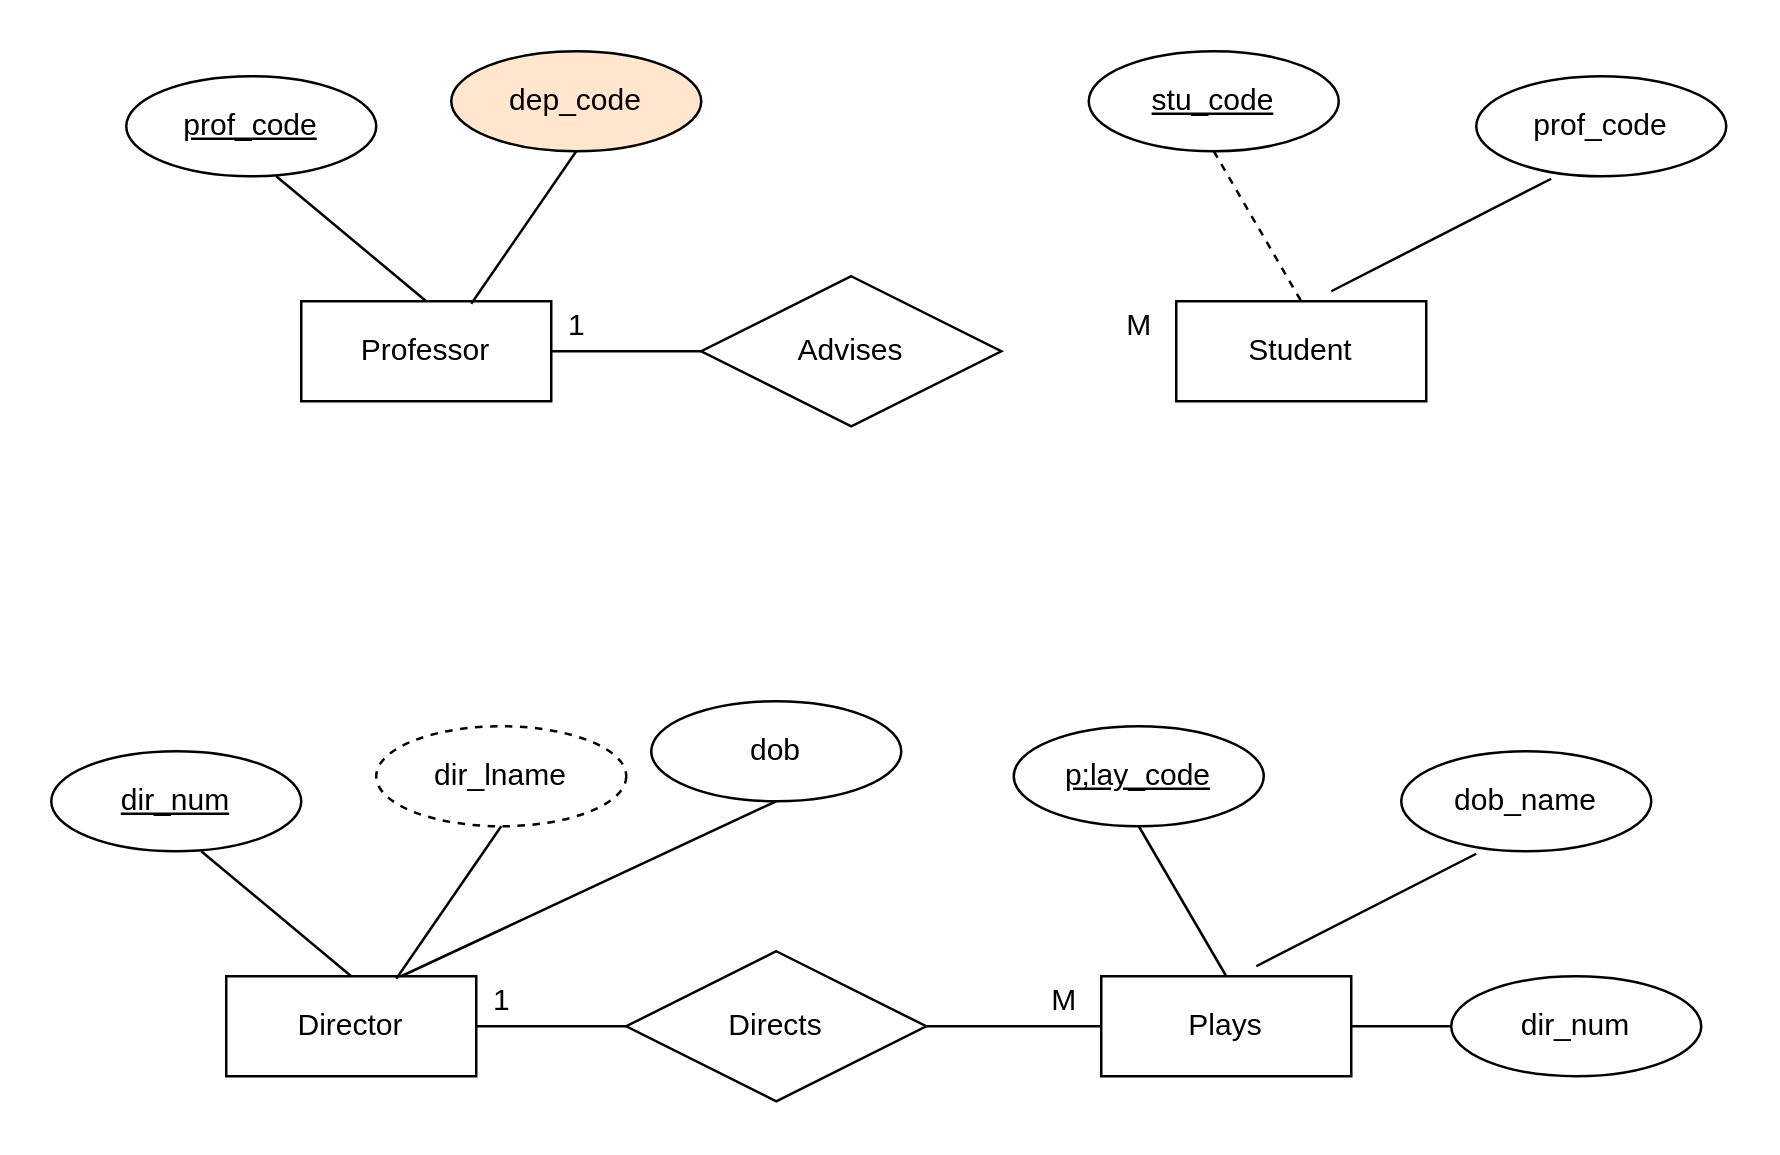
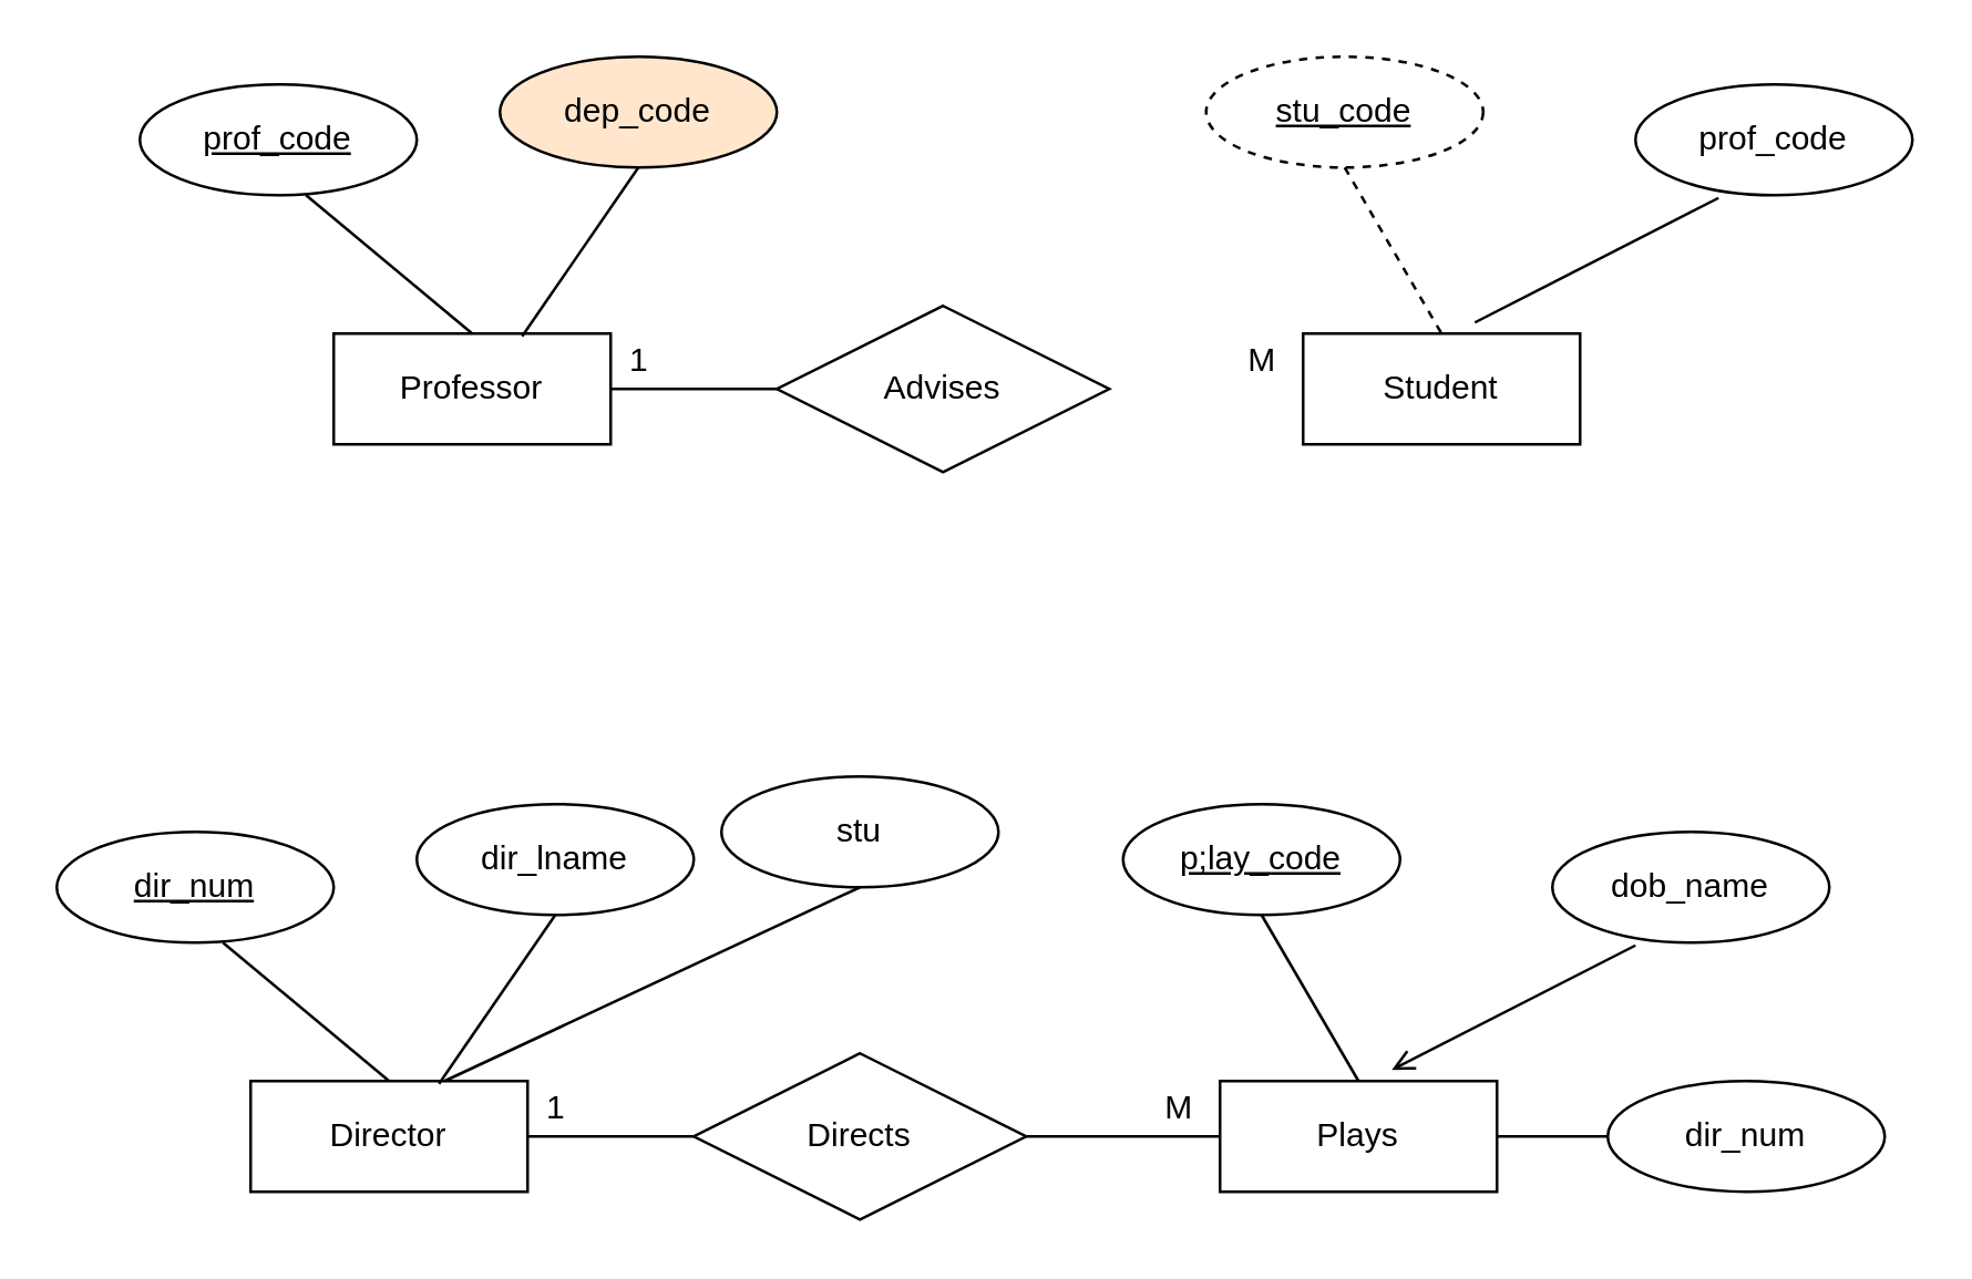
- <mxCell id="10" value="&lt;u&gt;stu_code&lt;/u&gt;" style="ellipse;whiteSpace=wrap;html=1;align=center;" vertex="1" parent="1"><mxGeometry x="435" y="20" width="100" height="40" as="geometry" /></mxCell>
+ <mxCell id="10" value="&lt;u&gt;stu_code&lt;/u&gt;" style="ellipse;whiteSpace=wrap;html=1;align=center;dashed=1;" vertex="1" parent="1"><mxGeometry x="435" y="20" width="100" height="40" as="geometry" /></mxCell>
- <mxCell id="33" value="dob" style="ellipse;whiteSpace=wrap;html=1;align=center;" vertex="1" parent="1"><mxGeometry x="260" y="280" width="100" height="40" as="geometry" /></mxCell>
+ <mxCell id="33" value="stu" style="ellipse;whiteSpace=wrap;html=1;align=center;" vertex="1" parent="1"><mxGeometry x="260" y="280" width="100" height="40" as="geometry" /></mxCell>
- <mxCell id="28" value="dir_lname" style="ellipse;whiteSpace=wrap;html=1;align=center;dashed=1;" vertex="1" parent="1"><mxGeometry x="150" y="290" width="100" height="40" as="geometry" /></mxCell>
+ <mxCell id="28" value="dir_lname" style="ellipse;whiteSpace=wrap;html=1;align=center;" vertex="1" parent="1"><mxGeometry x="150" y="290" width="100" height="40" as="geometry" /></mxCell>
- <mxCell id="32" value="" style="endArrow=none;html=1;rounded=0;exitX=0.3;exitY=1.025;exitDx=0;exitDy=0;exitPerimeter=0;entryX=0.62;entryY=-0.1;entryDx=0;entryDy=0;entryPerimeter=0;" edge="1" parent="1" source="27" target="19"><mxGeometry relative="1" as="geometry"><mxPoint x="320" y="550" as="sourcePoint" /><mxPoint x="480" y="550" as="targetPoint" /></mxGeometry></mxCell>
+ <mxCell id="32" value="" style="endArrow=open;html=1;rounded=0;exitX=0.3;exitY=1.025;exitDx=0;exitDy=0;exitPerimeter=0;entryX=0.62;entryY=-0.1;entryDx=0;entryDy=0;entryPerimeter=0;" edge="1" parent="1" source="27" target="19"><mxGeometry relative="1" as="geometry"><mxPoint x="320" y="550" as="sourcePoint" /><mxPoint x="480" y="550" as="targetPoint" /></mxGeometry></mxCell>
